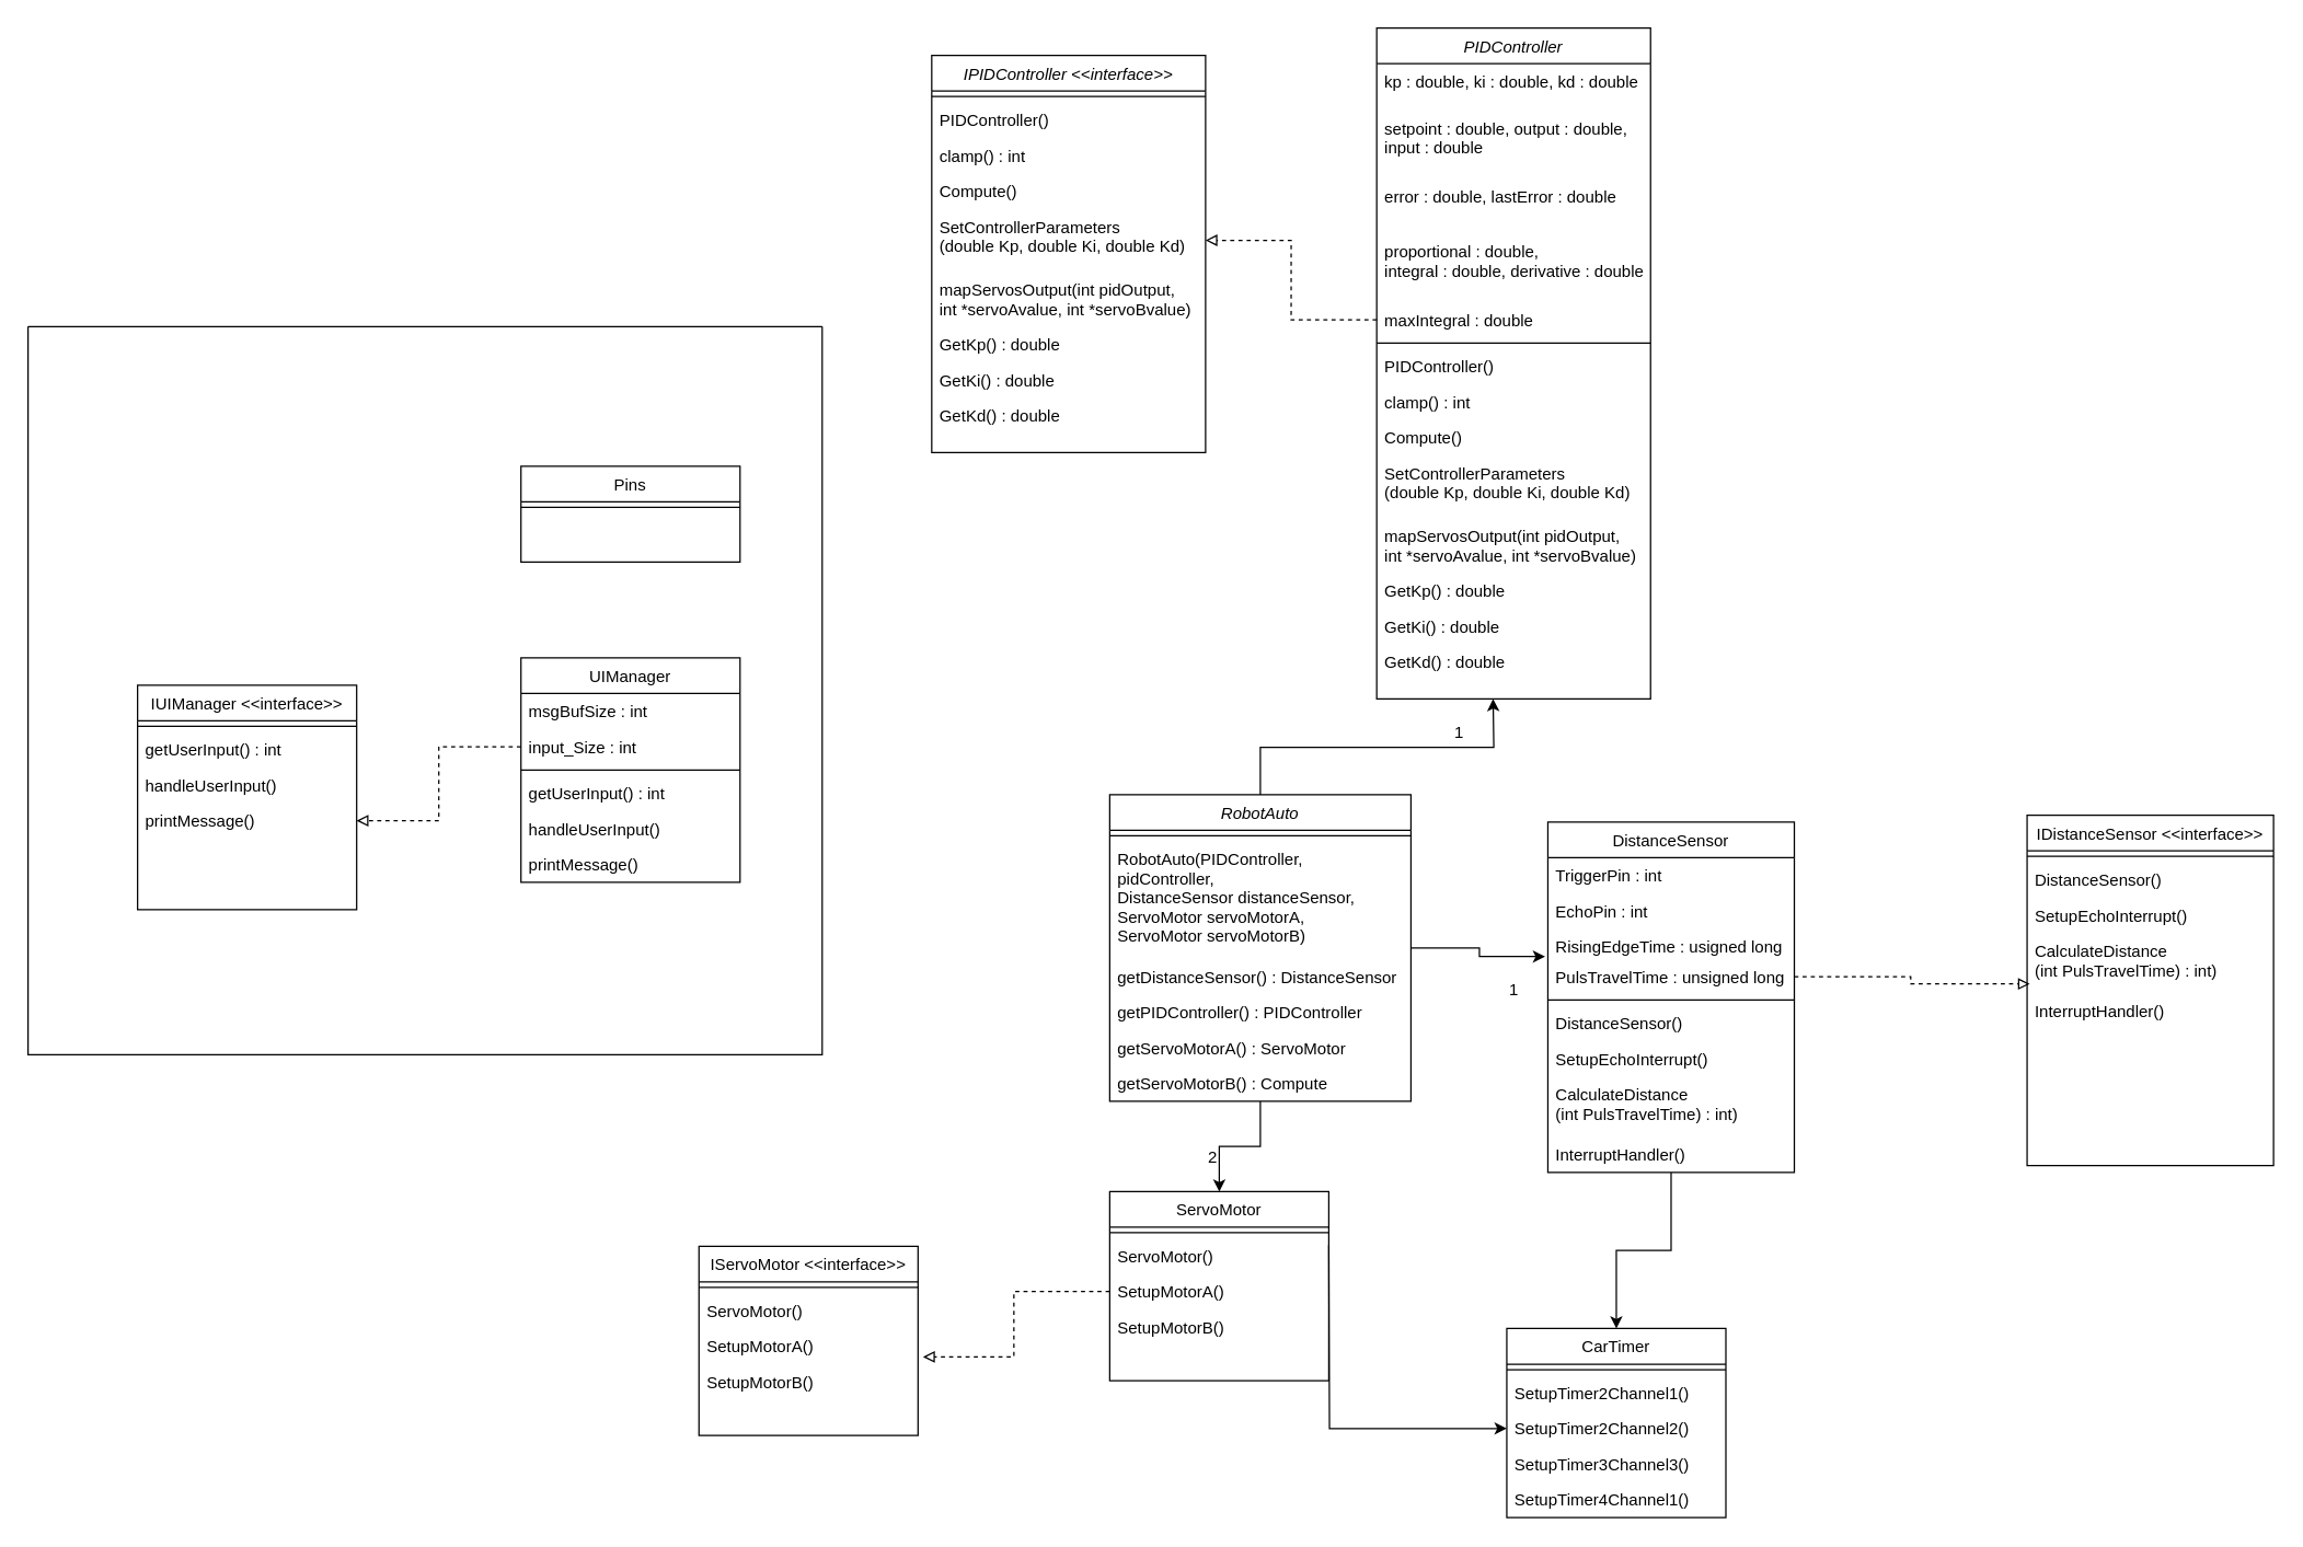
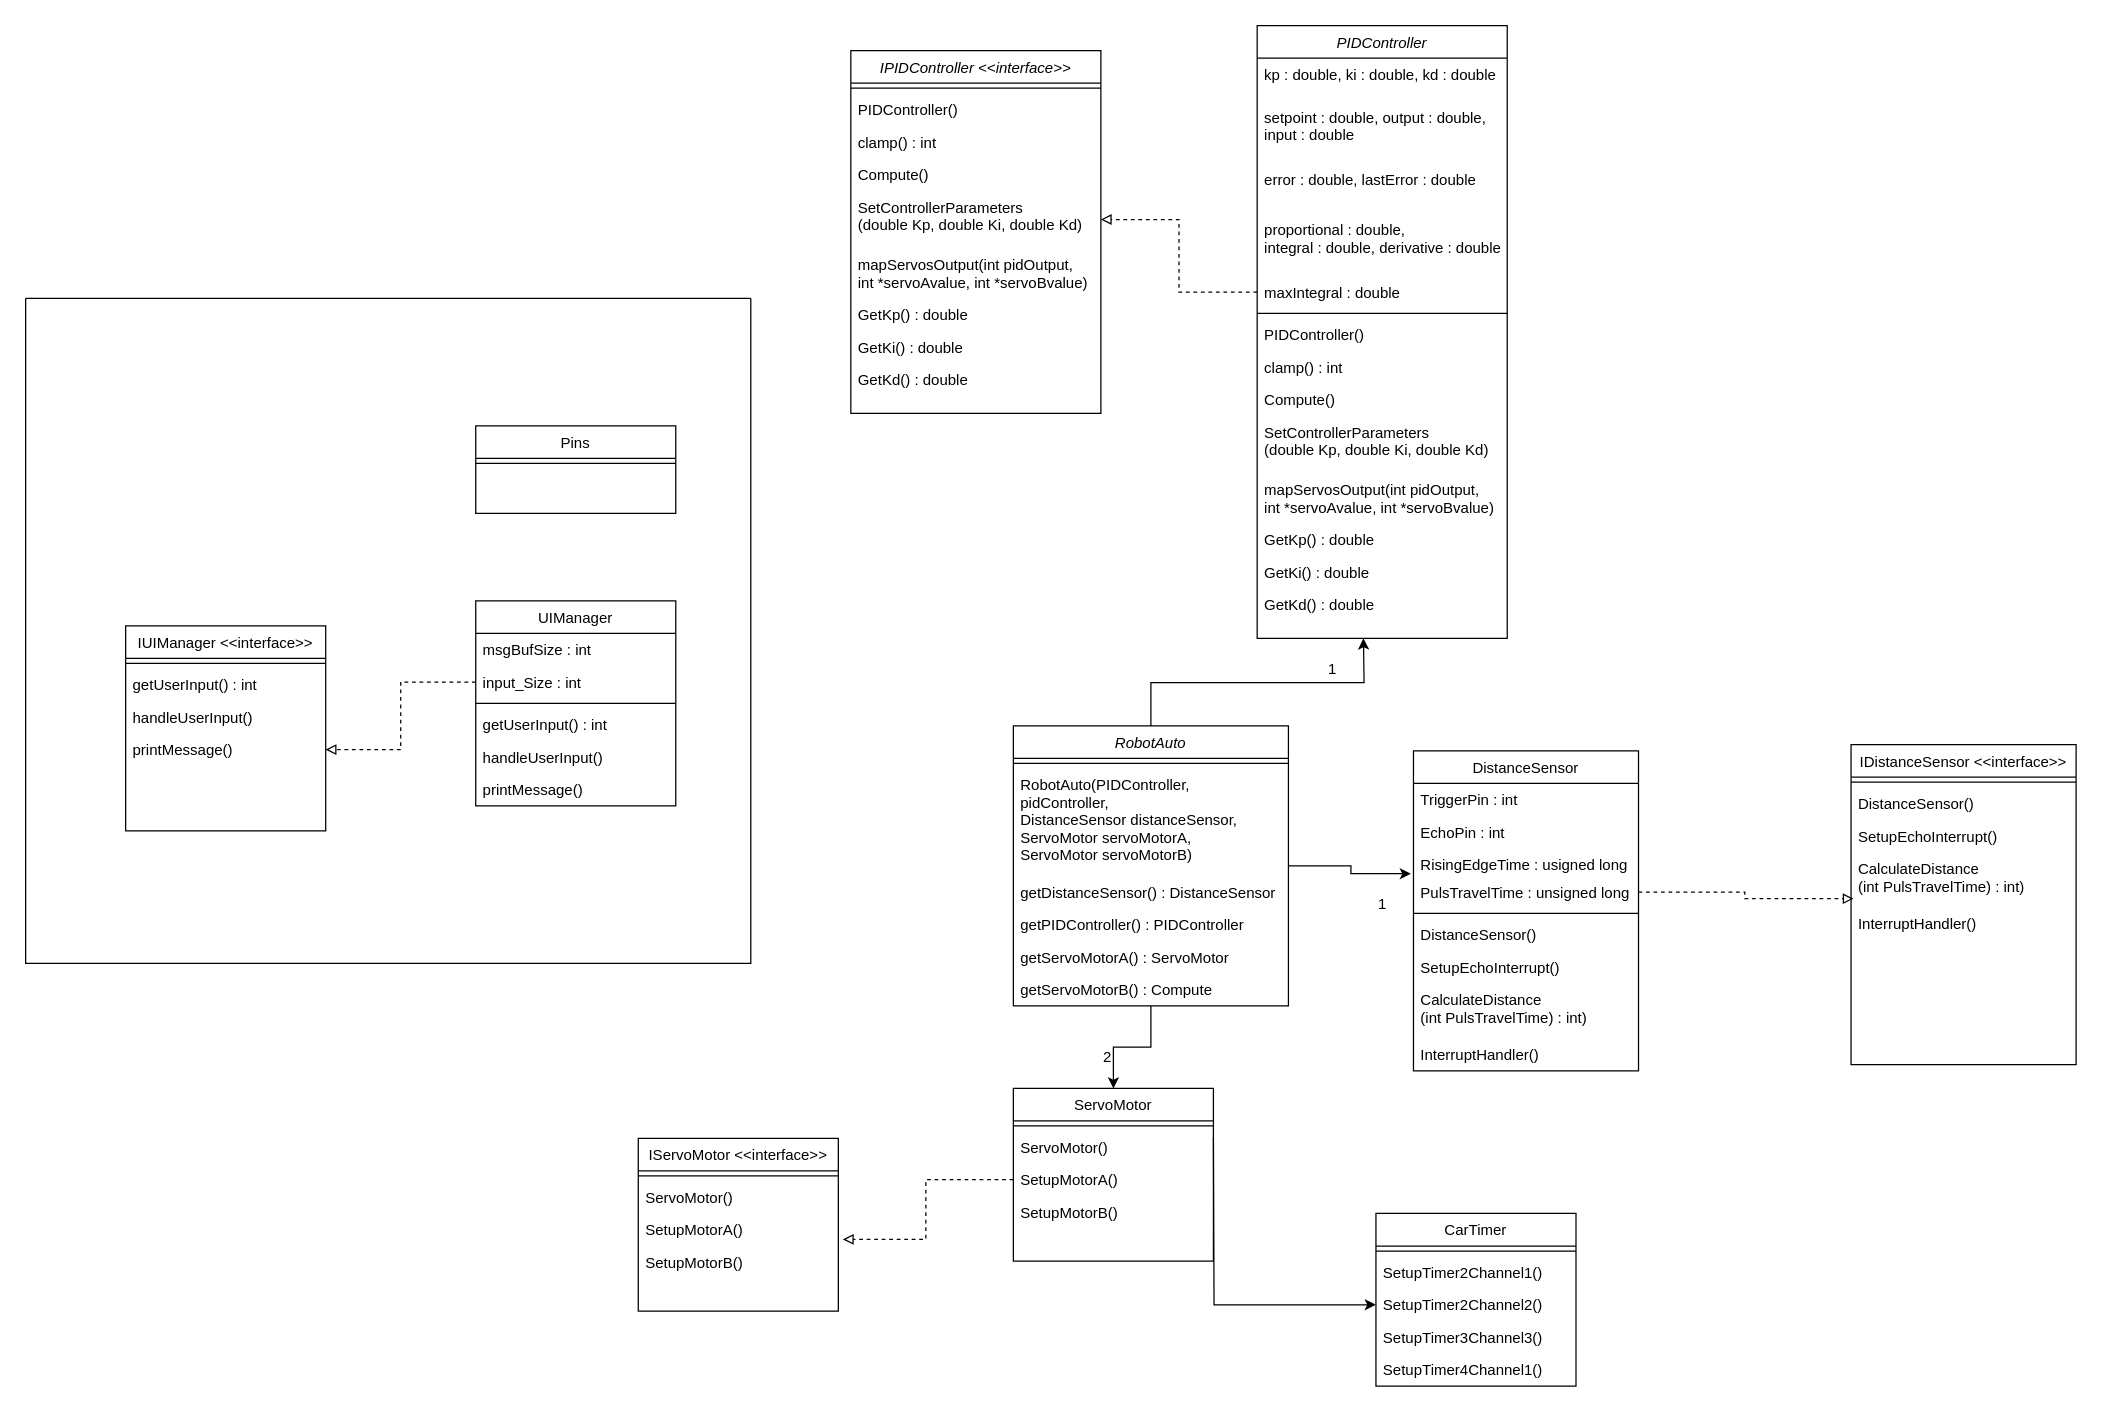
- <mxCell id="28" style="edgeStyle=orthogonalEdgeStyle;rounded=0;orthogonalLoop=1;jettySize=auto;html=1;entryX=0.5;entryY=0;entryDx=0;entryDy=0;" parent="1" source="29" target="22" edge="1"><mxGeometry relative="1" as="geometry" /></mxCell>
